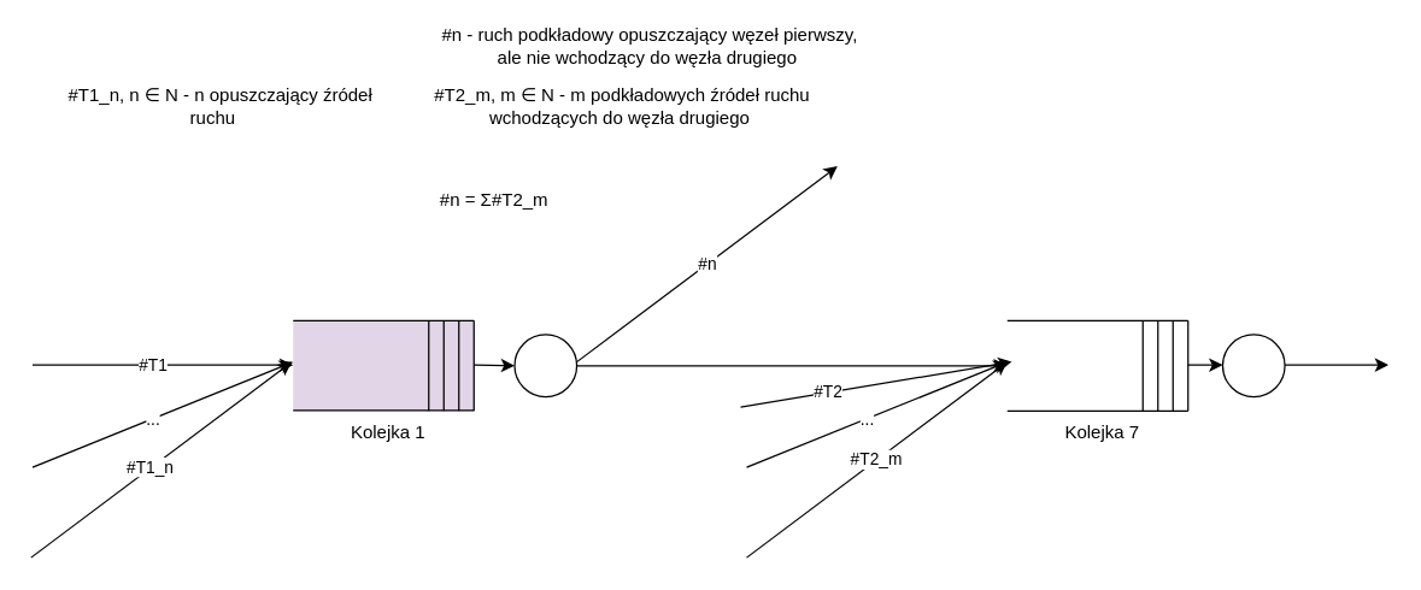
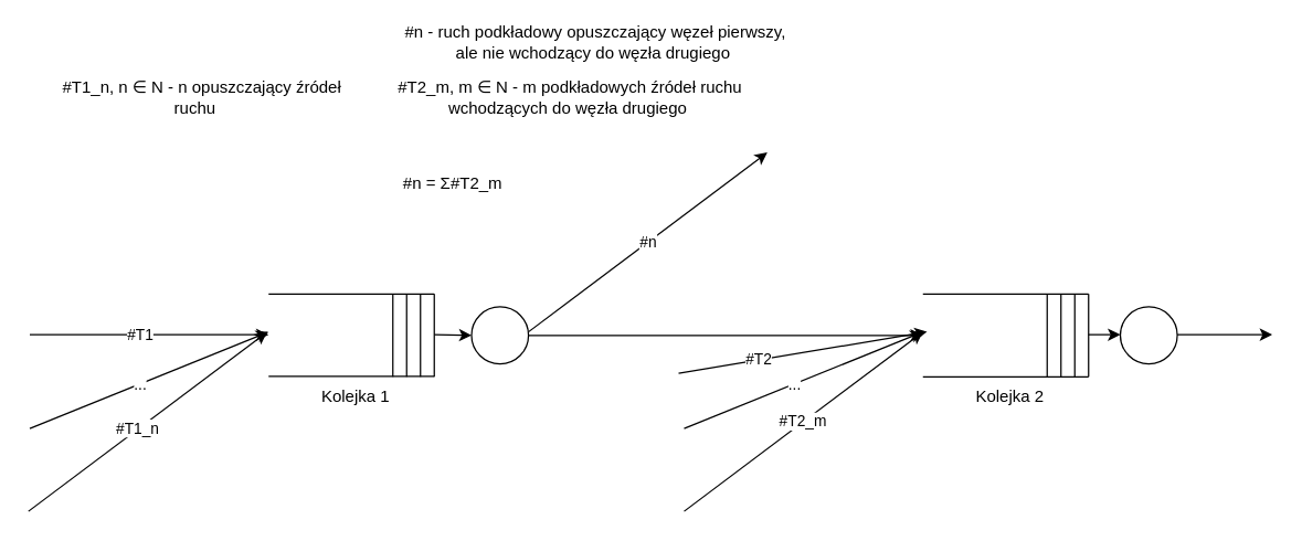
- <mxCell id="3" value="&amp;nbsp; Kolejka 1" style="rounded=0;whiteSpace=wrap;html=1;align=center;strokeColor=none;labelPosition=center;verticalLabelPosition=bottom;verticalAlign=top;fillColor=#e1d5e7;" parent="1" vertex="1"><mxGeometry x="194" y="212.5" width="120" height="60" as="geometry" /></mxCell>
+ <mxCell id="3" value="&amp;nbsp; Kolejka 1" style="rounded=0;whiteSpace=wrap;html=1;align=center;strokeColor=none;labelPosition=center;verticalLabelPosition=bottom;verticalAlign=top;" parent="1" vertex="1"><mxGeometry x="194" y="212.5" width="120" height="60" as="geometry" /></mxCell>
- <mxCell id="7" value="&amp;nbsp; Kolejka 7" style="rounded=0;whiteSpace=wrap;html=1;align=center;strokeColor=none;labelPosition=center;verticalLabelPosition=bottom;verticalAlign=top;" parent="1" vertex="1"><mxGeometry x="668" y="212.5" width="120" height="60" as="geometry" /></mxCell>
+ <mxCell id="7" value="&amp;nbsp; Kolejka 2" style="rounded=0;whiteSpace=wrap;html=1;align=center;strokeColor=none;labelPosition=center;verticalLabelPosition=bottom;verticalAlign=top;" parent="1" vertex="1"><mxGeometry x="668" y="212.5" width="120" height="60" as="geometry" /></mxCell>
